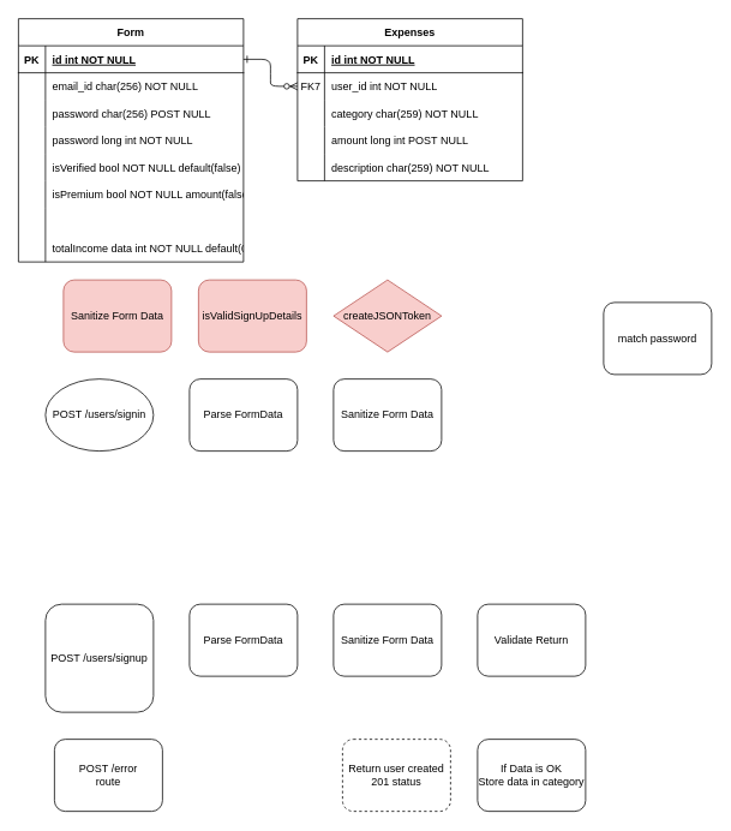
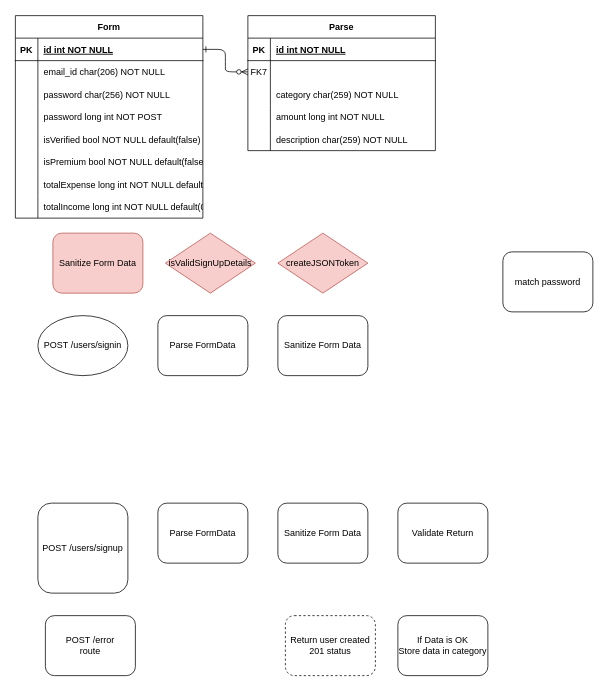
- <mxCell id="3" value="Expenses" style="shape=table;startSize=30;container=1;collapsible=1;childLayout=tableLayout;fixedRows=1;rowLines=0;fontStyle=1;align=center;resizeLast=1;" parent="1" vertex="1"><mxGeometry x="330" y="20" width="250" height="180" as="geometry" /></mxCell>
+ <mxCell id="3" value="Parse" style="shape=table;startSize=30;container=1;collapsible=1;childLayout=tableLayout;fixedRows=1;rowLines=0;fontStyle=1;align=center;resizeLast=1;" parent="1" vertex="1"><mxGeometry x="330" y="20" width="250" height="180" as="geometry" /></mxCell>
- <mxCell id="25" value="email_id char(256) NOT NULL" style="shape=partialRectangle;overflow=hidden;connectable=0;fillColor=none;top=0;left=0;bottom=0;right=0;align=left;spacingLeft=6;" parent="23" vertex="1"><mxGeometry x="30" width="220" height="30" as="geometry"><mxRectangle width="220" height="30" as="alternateBounds" /></mxGeometry></mxCell>
+ <mxCell id="25" value="email_id char(206) NOT NULL" style="shape=partialRectangle;overflow=hidden;connectable=0;fillColor=none;top=0;left=0;bottom=0;right=0;align=left;spacingLeft=6;" parent="23" vertex="1"><mxGeometry x="30" width="220" height="30" as="geometry"><mxRectangle width="220" height="30" as="alternateBounds" /></mxGeometry></mxCell>
- <mxCell id="9" value="user_id int NOT NULL" style="shape=partialRectangle;overflow=hidden;connectable=0;fillColor=none;top=0;left=0;bottom=0;right=0;align=left;spacingLeft=6;" parent="7" vertex="1"><mxGeometry x="30" width="220" height="30" as="geometry"><mxRectangle width="220" height="30" as="alternateBounds" /></mxGeometry></mxCell>
- <mxCell id="28" value="password char(256) POST NULL" style="shape=partialRectangle;overflow=hidden;connectable=0;fillColor=none;top=0;left=0;bottom=0;right=0;align=left;spacingLeft=6;" parent="26" vertex="1"><mxGeometry x="30" width="220" height="30" as="geometry"><mxRectangle width="220" height="30" as="alternateBounds" /></mxGeometry></mxCell>
+ <mxCell id="28" value="password char(256) NOT NULL" style="shape=partialRectangle;overflow=hidden;connectable=0;fillColor=none;top=0;left=0;bottom=0;right=0;align=left;spacingLeft=6;" parent="26" vertex="1"><mxGeometry x="30" width="220" height="30" as="geometry"><mxRectangle width="220" height="30" as="alternateBounds" /></mxGeometry></mxCell>
- <mxCell id="31" value="password long int NOT NULL" style="shape=partialRectangle;overflow=hidden;connectable=0;fillColor=none;top=0;left=0;bottom=0;right=0;align=left;spacingLeft=6;" parent="29" vertex="1"><mxGeometry x="30" width="220" height="30" as="geometry"><mxRectangle width="220" height="30" as="alternateBounds" /></mxGeometry></mxCell>
+ <mxCell id="31" value="password long int NOT POST" style="shape=partialRectangle;overflow=hidden;connectable=0;fillColor=none;top=0;left=0;bottom=0;right=0;align=left;spacingLeft=6;" parent="29" vertex="1"><mxGeometry x="30" width="220" height="30" as="geometry"><mxRectangle width="220" height="30" as="alternateBounds" /></mxGeometry></mxCell>
- <mxCell id="15" value="amount long int POST NULL" style="shape=partialRectangle;overflow=hidden;connectable=0;fillColor=none;top=0;left=0;bottom=0;right=0;align=left;spacingLeft=6;" parent="13" vertex="1"><mxGeometry x="30" width="220" height="30" as="geometry"><mxRectangle width="220" height="30" as="alternateBounds" /></mxGeometry></mxCell>
+ <mxCell id="15" value="amount long int NOT NULL" style="shape=partialRectangle;overflow=hidden;connectable=0;fillColor=none;top=0;left=0;bottom=0;right=0;align=left;spacingLeft=6;" parent="13" vertex="1"><mxGeometry x="30" width="220" height="30" as="geometry"><mxRectangle width="220" height="30" as="alternateBounds" /></mxGeometry></mxCell>
- <mxCell id="37" value="isPremium bool NOT NULL amount(false)" style="shape=partialRectangle;overflow=hidden;connectable=0;fillColor=none;top=0;left=0;bottom=0;right=0;align=left;spacingLeft=6;" parent="35" vertex="1"><mxGeometry x="30" width="220" height="30" as="geometry"><mxRectangle width="220" height="30" as="alternateBounds" /></mxGeometry></mxCell>
+ <mxCell id="37" value="isPremium bool NOT NULL default(false)" style="shape=partialRectangle;overflow=hidden;connectable=0;fillColor=none;top=0;left=0;bottom=0;right=0;align=left;spacingLeft=6;" parent="35" vertex="1"><mxGeometry x="30" width="220" height="30" as="geometry"><mxRectangle width="220" height="30" as="alternateBounds" /></mxGeometry></mxCell>
+ <mxCell id="40" value="totalExpense long int NOT NULL default(0)" style="shape=partialRectangle;overflow=hidden;connectable=0;fillColor=none;top=0;left=0;bottom=0;right=0;align=left;spacingLeft=6;" parent="38" vertex="1"><mxGeometry x="30" width="220" height="30" as="geometry"><mxRectangle width="220" height="30" as="alternateBounds" /></mxGeometry></mxCell>
- <mxCell id="43" value="totalIncome data int NOT NULL default(0)" style="shape=partialRectangle;overflow=hidden;connectable=0;fillColor=none;top=0;left=0;bottom=0;right=0;align=left;spacingLeft=6;" parent="41" vertex="1"><mxGeometry x="30" width="220" height="30" as="geometry"><mxRectangle width="220" height="30" as="alternateBounds" /></mxGeometry></mxCell>
+ <mxCell id="43" value="totalIncome long int NOT NULL default(0)" style="shape=partialRectangle;overflow=hidden;connectable=0;fillColor=none;top=0;left=0;bottom=0;right=0;align=left;spacingLeft=6;" parent="41" vertex="1"><mxGeometry x="30" width="220" height="30" as="geometry"><mxRectangle width="220" height="30" as="alternateBounds" /></mxGeometry></mxCell>
- <mxCell id="53" value="isValidSignUpDetails" style="rounded=1;whiteSpace=wrap;html=1;fillColor=#f8cecc;strokeColor=#b85450;" parent="51" vertex="1"><mxGeometry x="150" width="120" height="80" as="geometry" /></mxCell>
+ <mxCell id="53" value="isValidSignUpDetails" style="rhombus;whiteSpace=wrap;html=1;fillColor=#f8cecc;strokeColor=#b85450;" parent="51" vertex="1"><mxGeometry x="150" width="120" height="80" as="geometry" /></mxCell>
